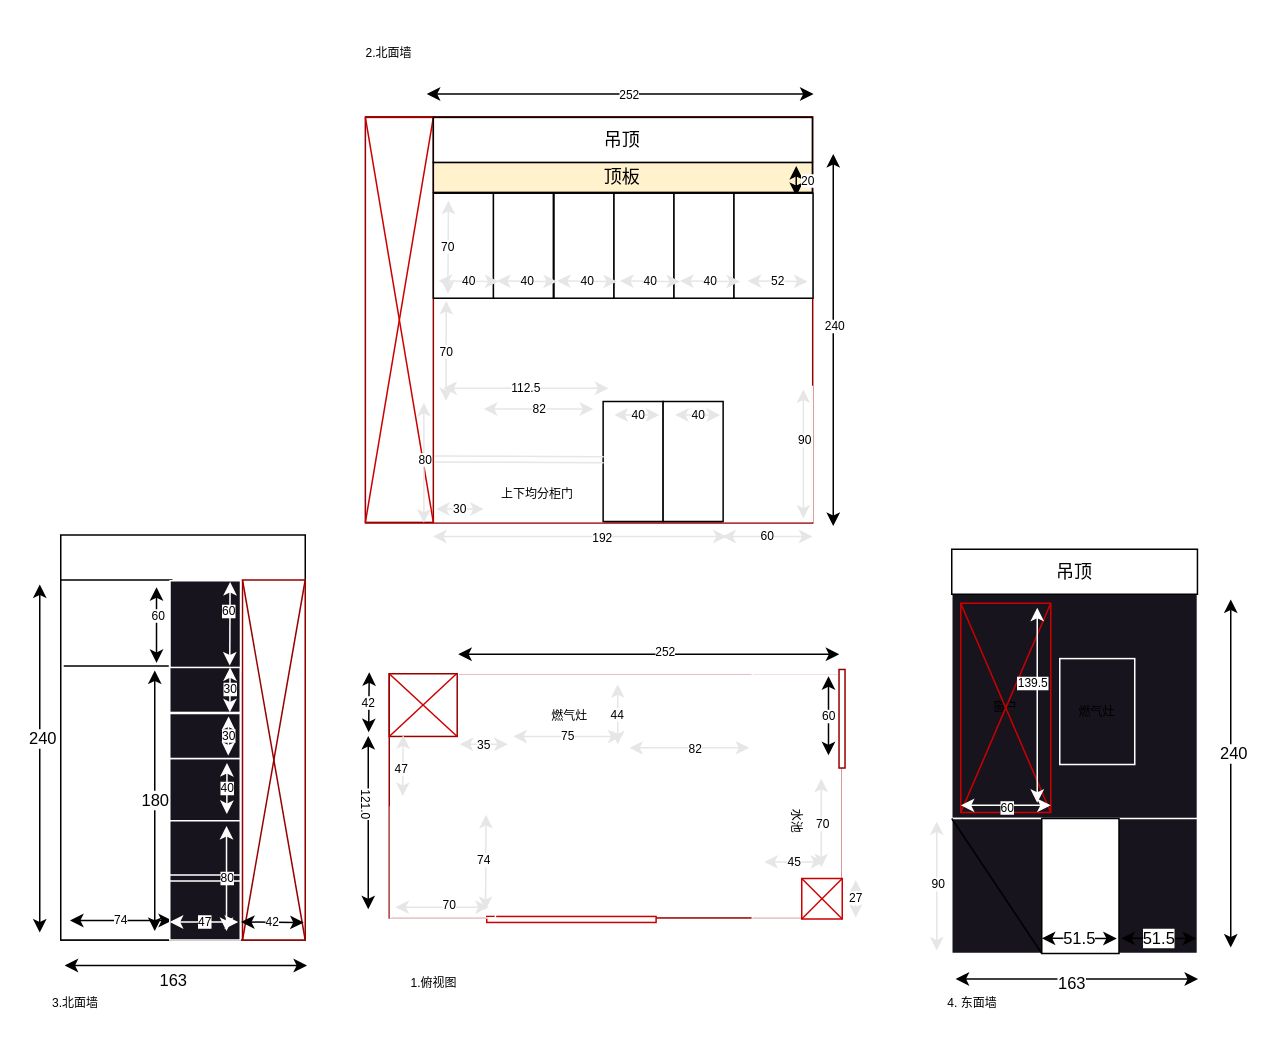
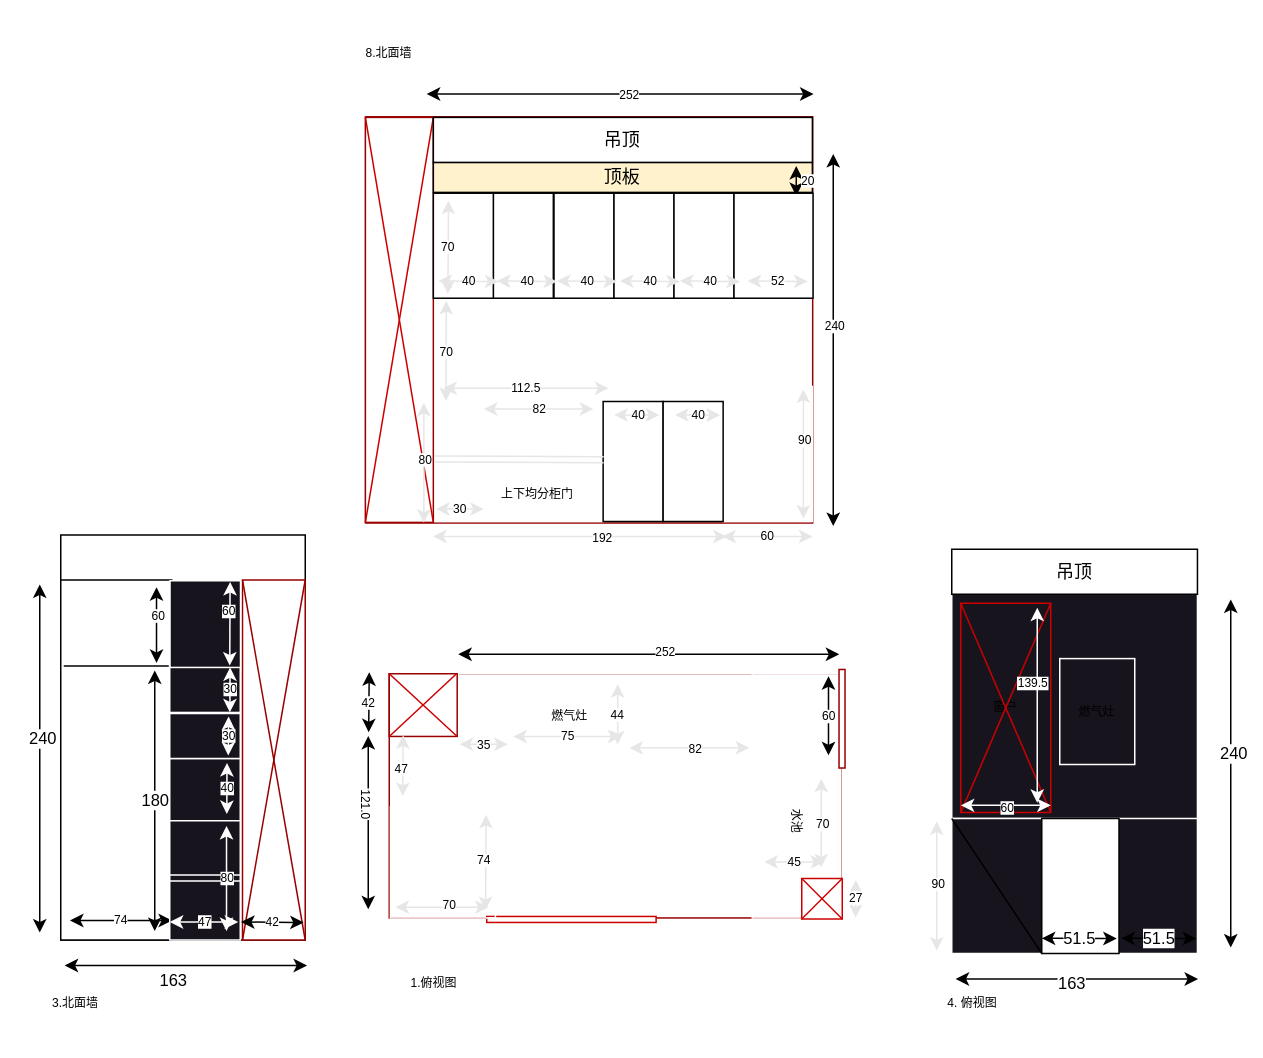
- <mxCell id="123" value="2.北面墙" style="text;html=1;strokeColor=none;fillColor=none;align=center;verticalAlign=middle;whiteSpace=wrap;rounded=0;fontSize=8;" parent="1" vertex="1"><mxGeometry x="229" y="20" width="60" height="30" as="geometry" /></mxCell>
+ <mxCell id="123" value="8.北面墙" style="text;html=1;strokeColor=none;fillColor=none;align=center;verticalAlign=middle;whiteSpace=wrap;rounded=0;fontSize=8;" parent="1" vertex="1"><mxGeometry x="229" y="20" width="60" height="30" as="geometry" /></mxCell>
- <mxCell id="125" value="4. 东面墙" style="text;html=1;strokeColor=none;fillColor=none;align=center;verticalAlign=middle;whiteSpace=wrap;rounded=0;fontSize=8;" parent="1" vertex="1"><mxGeometry x="618" y="653" width="60" height="30" as="geometry" /></mxCell>
+ <mxCell id="125" value="4. 俯视图" style="text;html=1;strokeColor=none;fillColor=none;align=center;verticalAlign=middle;whiteSpace=wrap;rounded=0;fontSize=8;" parent="1" vertex="1"><mxGeometry x="618" y="653" width="60" height="30" as="geometry" /></mxCell>
